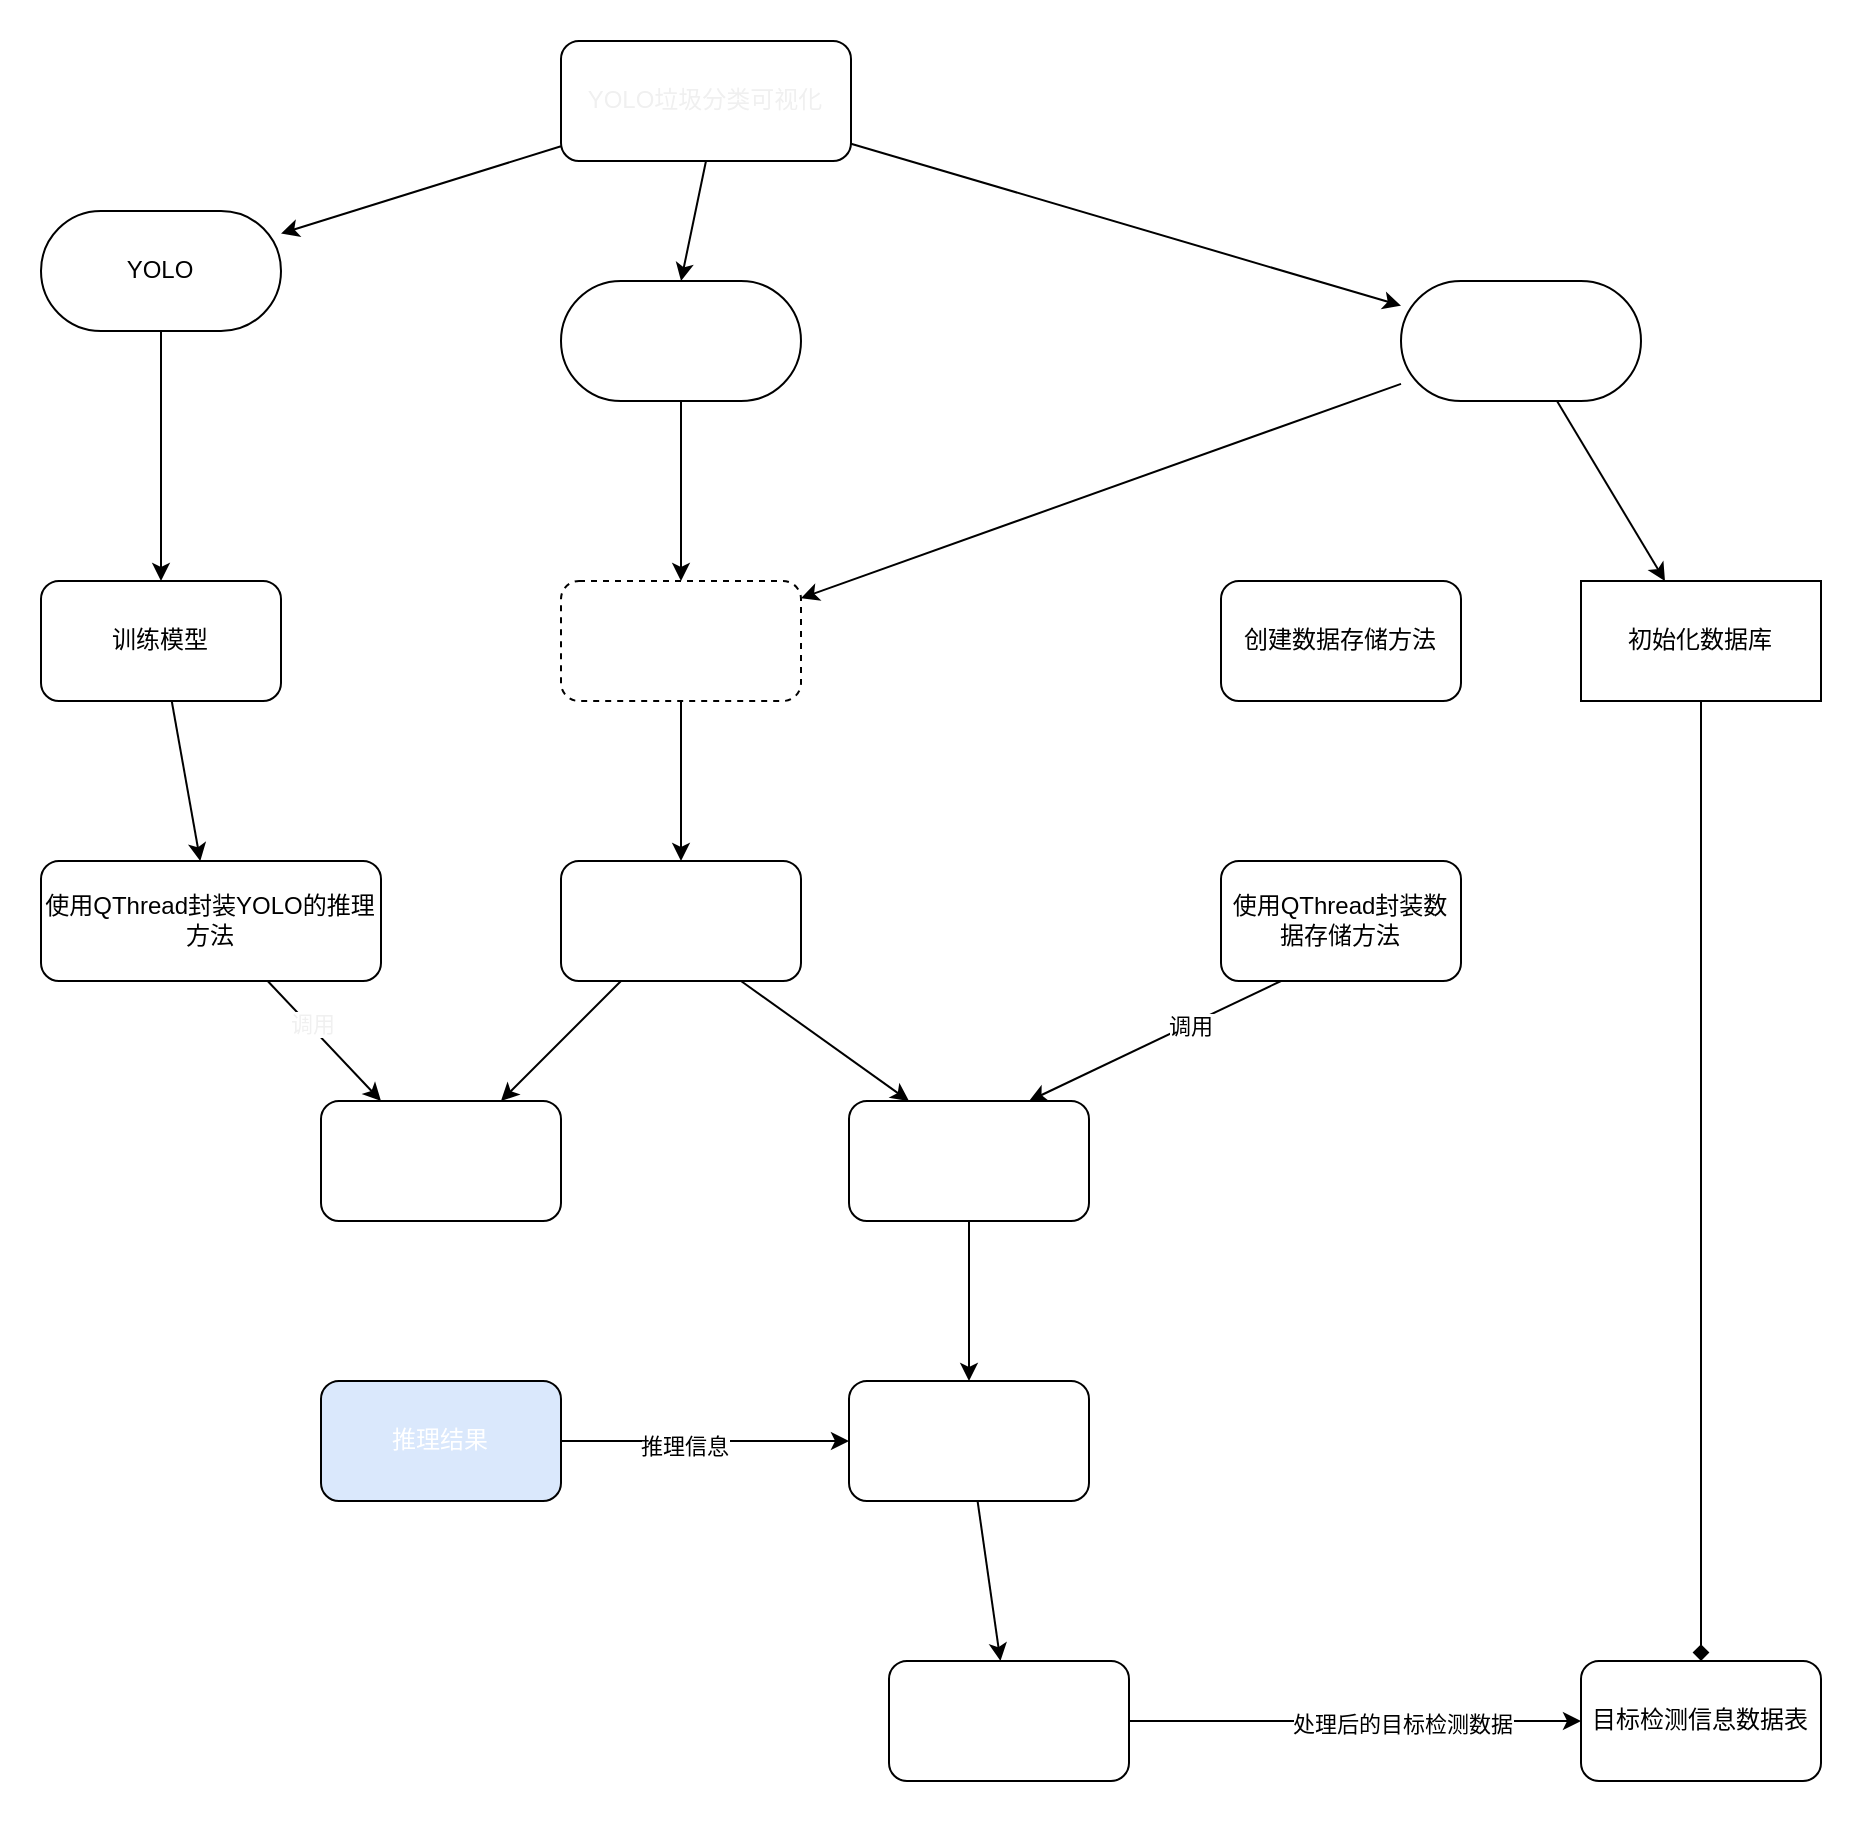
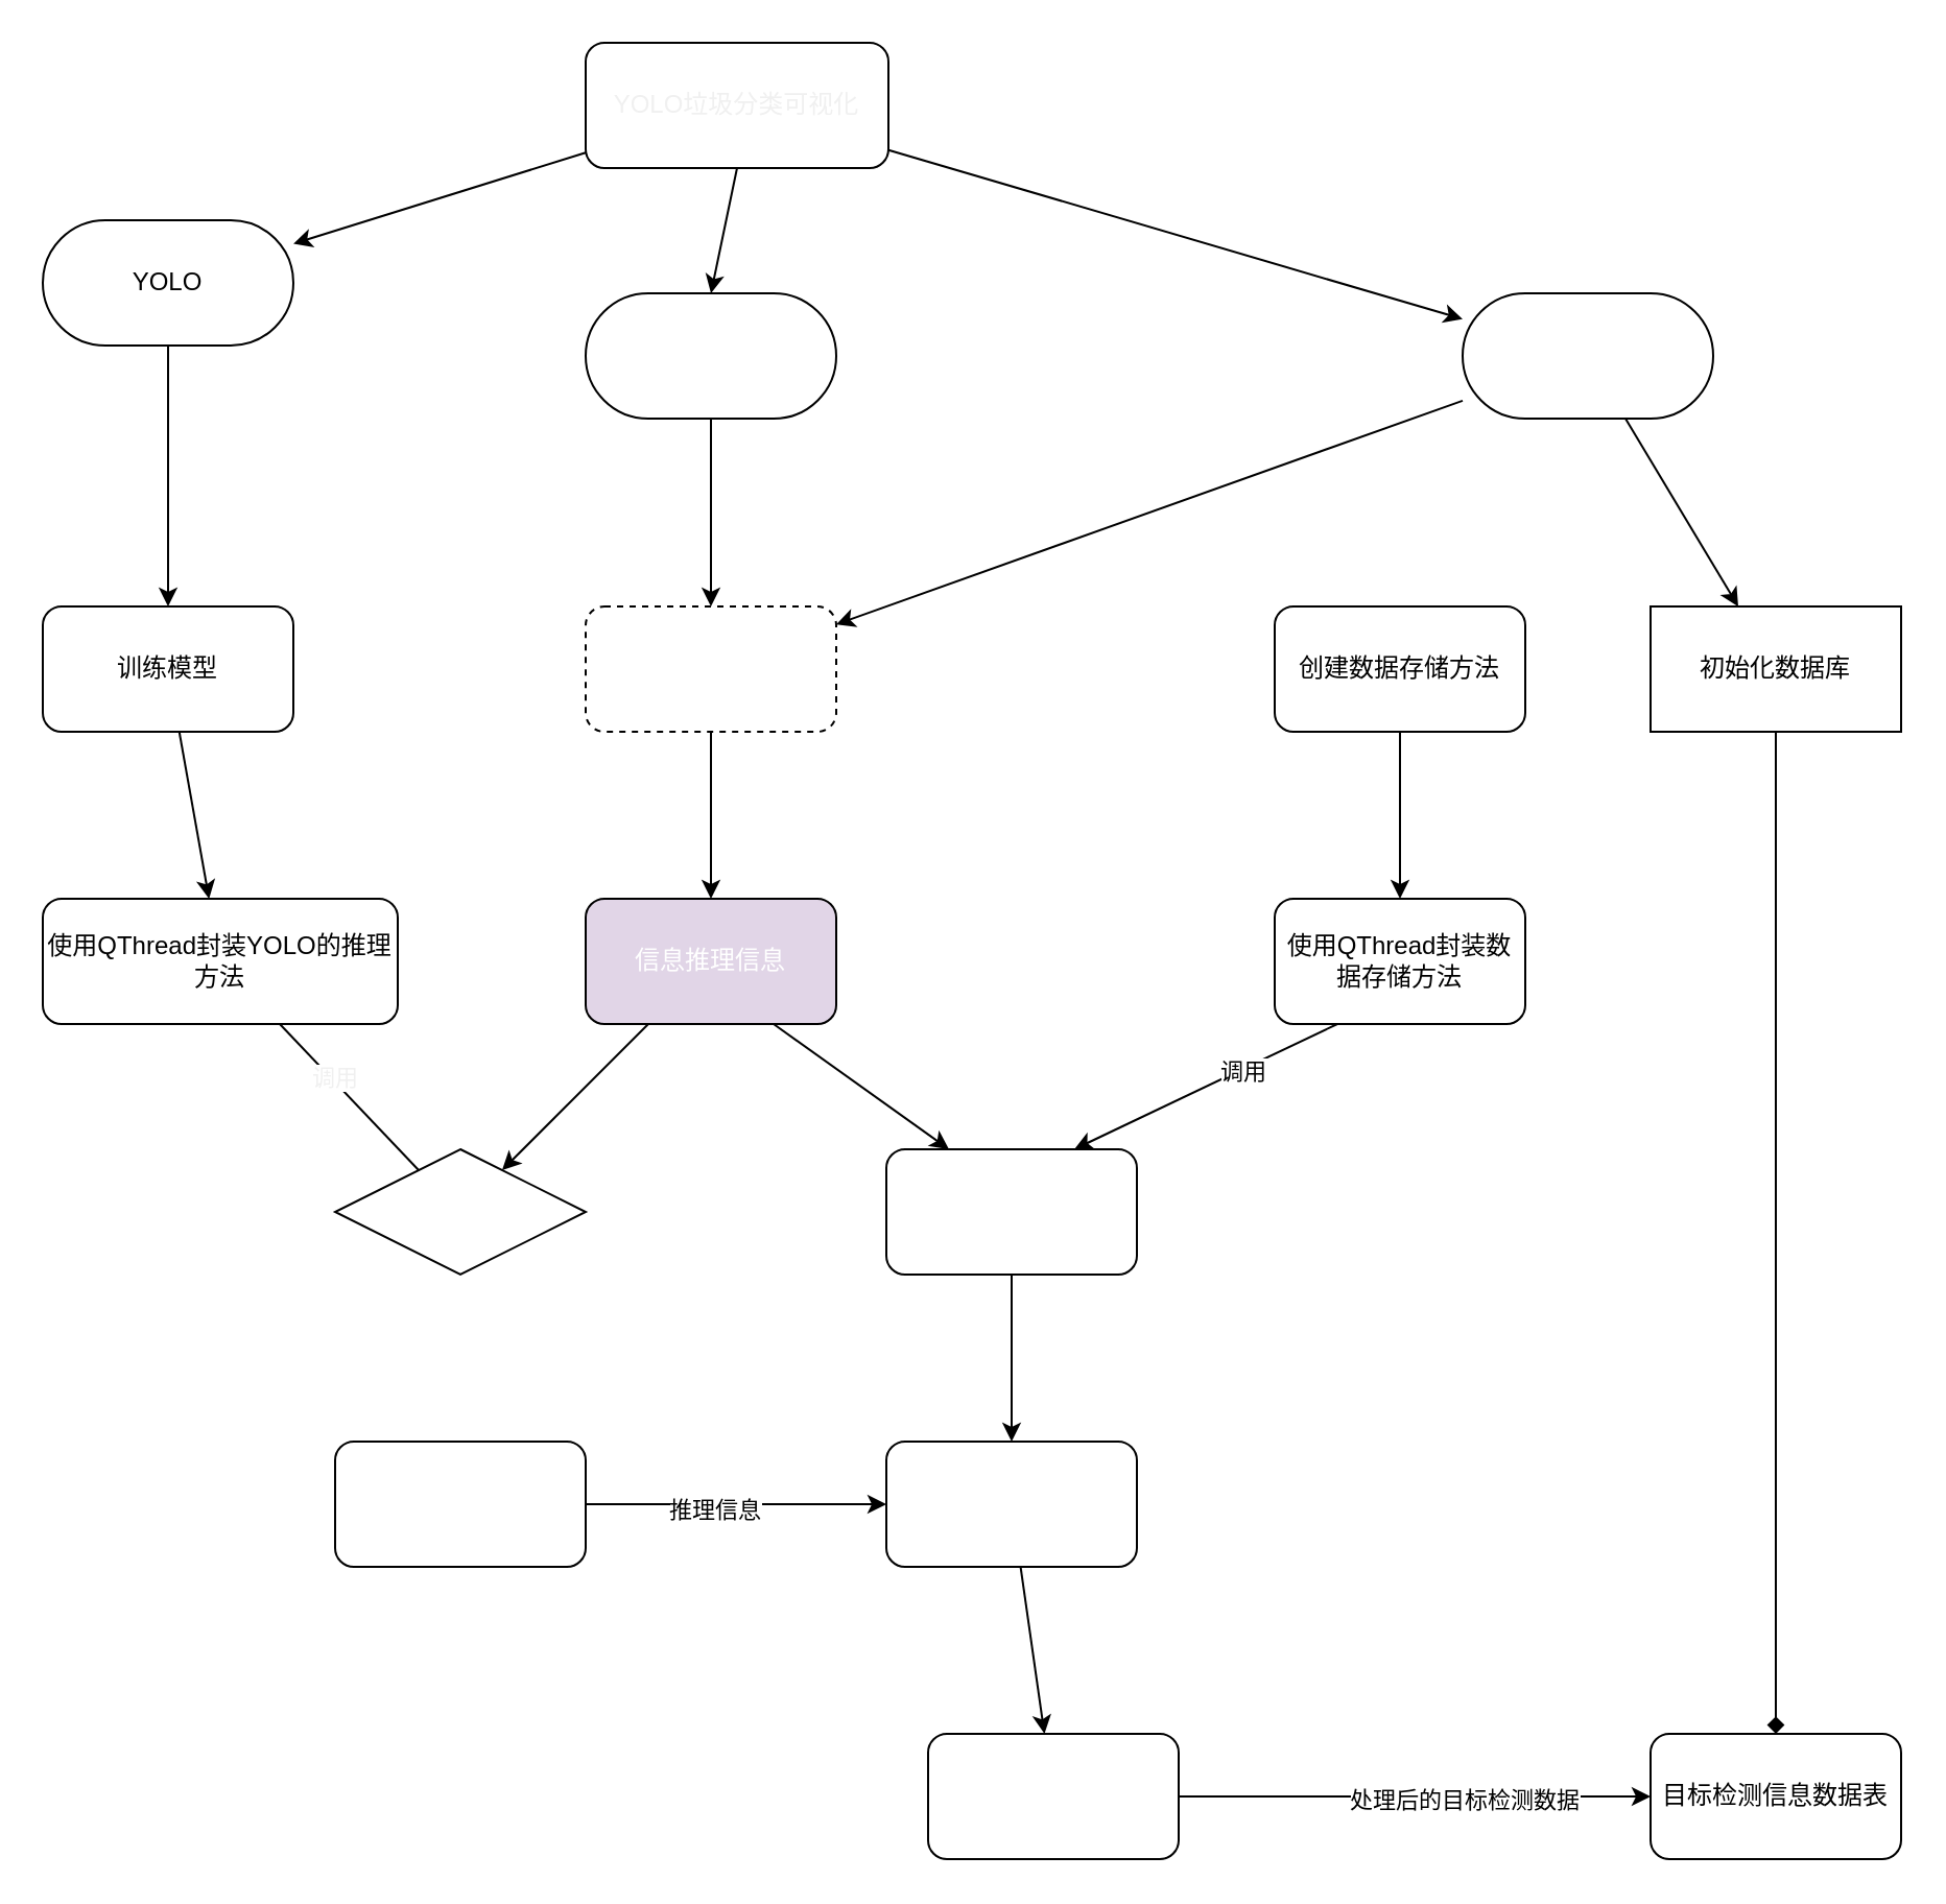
+ <mxCell id="29" value="" style="edgeStyle=none;html=1;" edge="1" parent="1" source="30" target="31"><mxGeometry relative="1" as="geometry" /></mxCell>
- <mxCell id="23" value="信息推理信息" style="whiteSpace=wrap;html=1;fontColor=#FFFFFF;rounded=1;" parent="1" vertex="1"><mxGeometry x="280" y="430" width="120" height="60" as="geometry" /></mxCell>
+ <mxCell id="23" value="信息推理信息" style="whiteSpace=wrap;html=1;fontColor=#FFFFFF;rounded=1;fillColor=#e1d5e7;" parent="1" vertex="1"><mxGeometry x="280" y="430" width="120" height="60" as="geometry" /></mxCell>
- <mxCell id="19" value="" style="edgeStyle=none;html=1;fontColor=#F0F0F0;entryX=0.25;entryY=0;entryDx=0;entryDy=0;" parent="1" source="21" target="28" edge="1"><mxGeometry relative="1" as="geometry" /></mxCell>
+ <mxCell id="19" value="" style="edgeStyle=none;html=1;fontColor=#F0F0F0;entryX=0.25;entryY=0;entryDx=0;entryDy=0;endArrow=none;" parent="1" source="21" target="28" edge="1"><mxGeometry relative="1" as="geometry" /></mxCell>
- <mxCell id="28" value="启用推理子线程" style="whiteSpace=wrap;html=1;fontColor=#FFFFFF;rounded=1;" vertex="1" parent="1"><mxGeometry x="160" y="550" width="120" height="60" as="geometry" /></mxCell>
+ <mxCell id="28" value="启用推理子线程" style="rhombus;whiteSpace=wrap;html=1;fontColor=#FFFFFF;" vertex="1" parent="1"><mxGeometry x="160" y="550" width="120" height="60" as="geometry" /></mxCell>
- <mxCell id="36" value="推理结果" style="whiteSpace=wrap;html=1;fontColor=#FFFFFF;rounded=1;fillColor=#dae8fc;" vertex="1" parent="1"><mxGeometry x="160" y="690" width="120" height="60" as="geometry" /></mxCell>
+ <mxCell id="36" value="推理结果" style="whiteSpace=wrap;html=1;fontColor=#FFFFFF;rounded=1;" vertex="1" parent="1"><mxGeometry x="160" y="690" width="120" height="60" as="geometry" /></mxCell>
